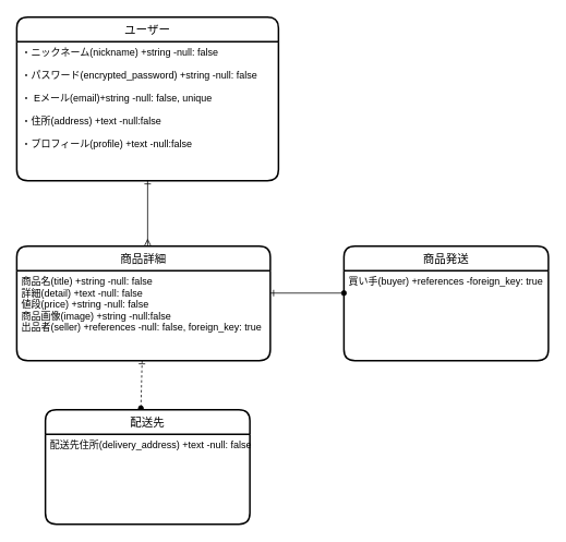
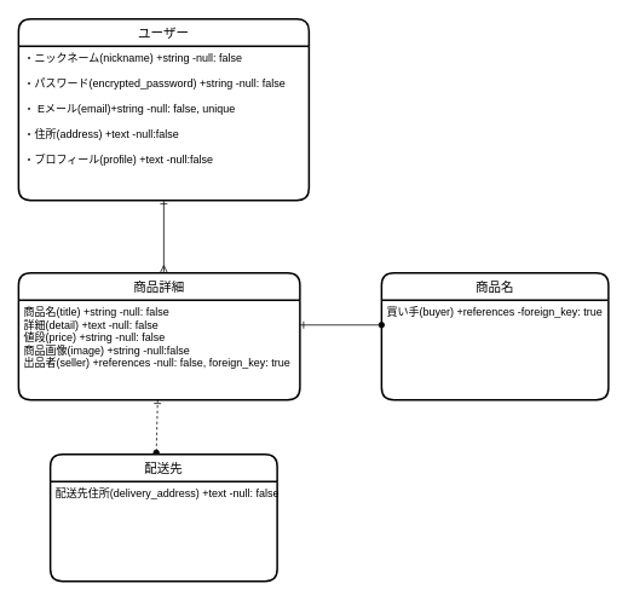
- <mxCell id="7" value="商品発送" style="swimlane;childLayout=stackLayout;horizontal=1;startSize=30;horizontalStack=0;rounded=1;fontSize=14;fontStyle=0;strokeWidth=2;resizeParent=0;resizeLast=1;shadow=0;dashed=0;align=center;" vertex="1" parent="1"><mxGeometry x="420" y="300" width="250" height="140" as="geometry" /></mxCell>
+ <mxCell id="7" value="商品名" style="swimlane;childLayout=stackLayout;horizontal=1;startSize=30;horizontalStack=0;rounded=1;fontSize=14;fontStyle=0;strokeWidth=2;resizeParent=0;resizeLast=1;shadow=0;dashed=0;align=center;" vertex="1" parent="1"><mxGeometry x="420" y="300" width="250" height="140" as="geometry" /></mxCell>
